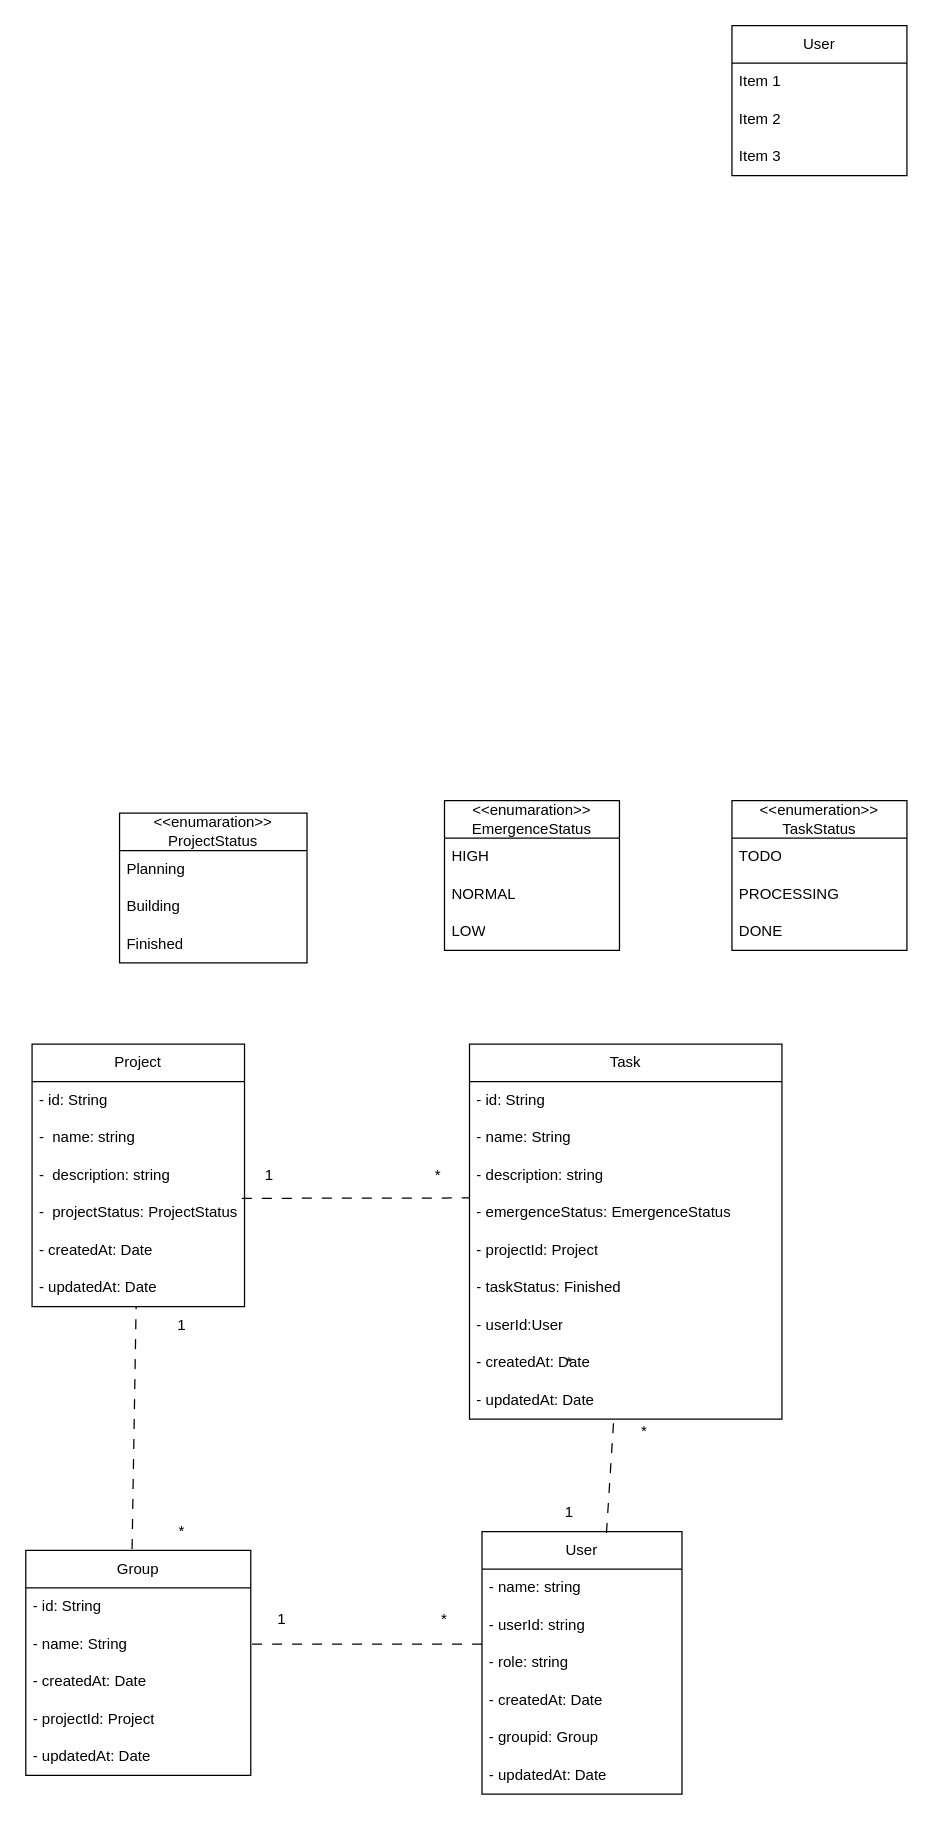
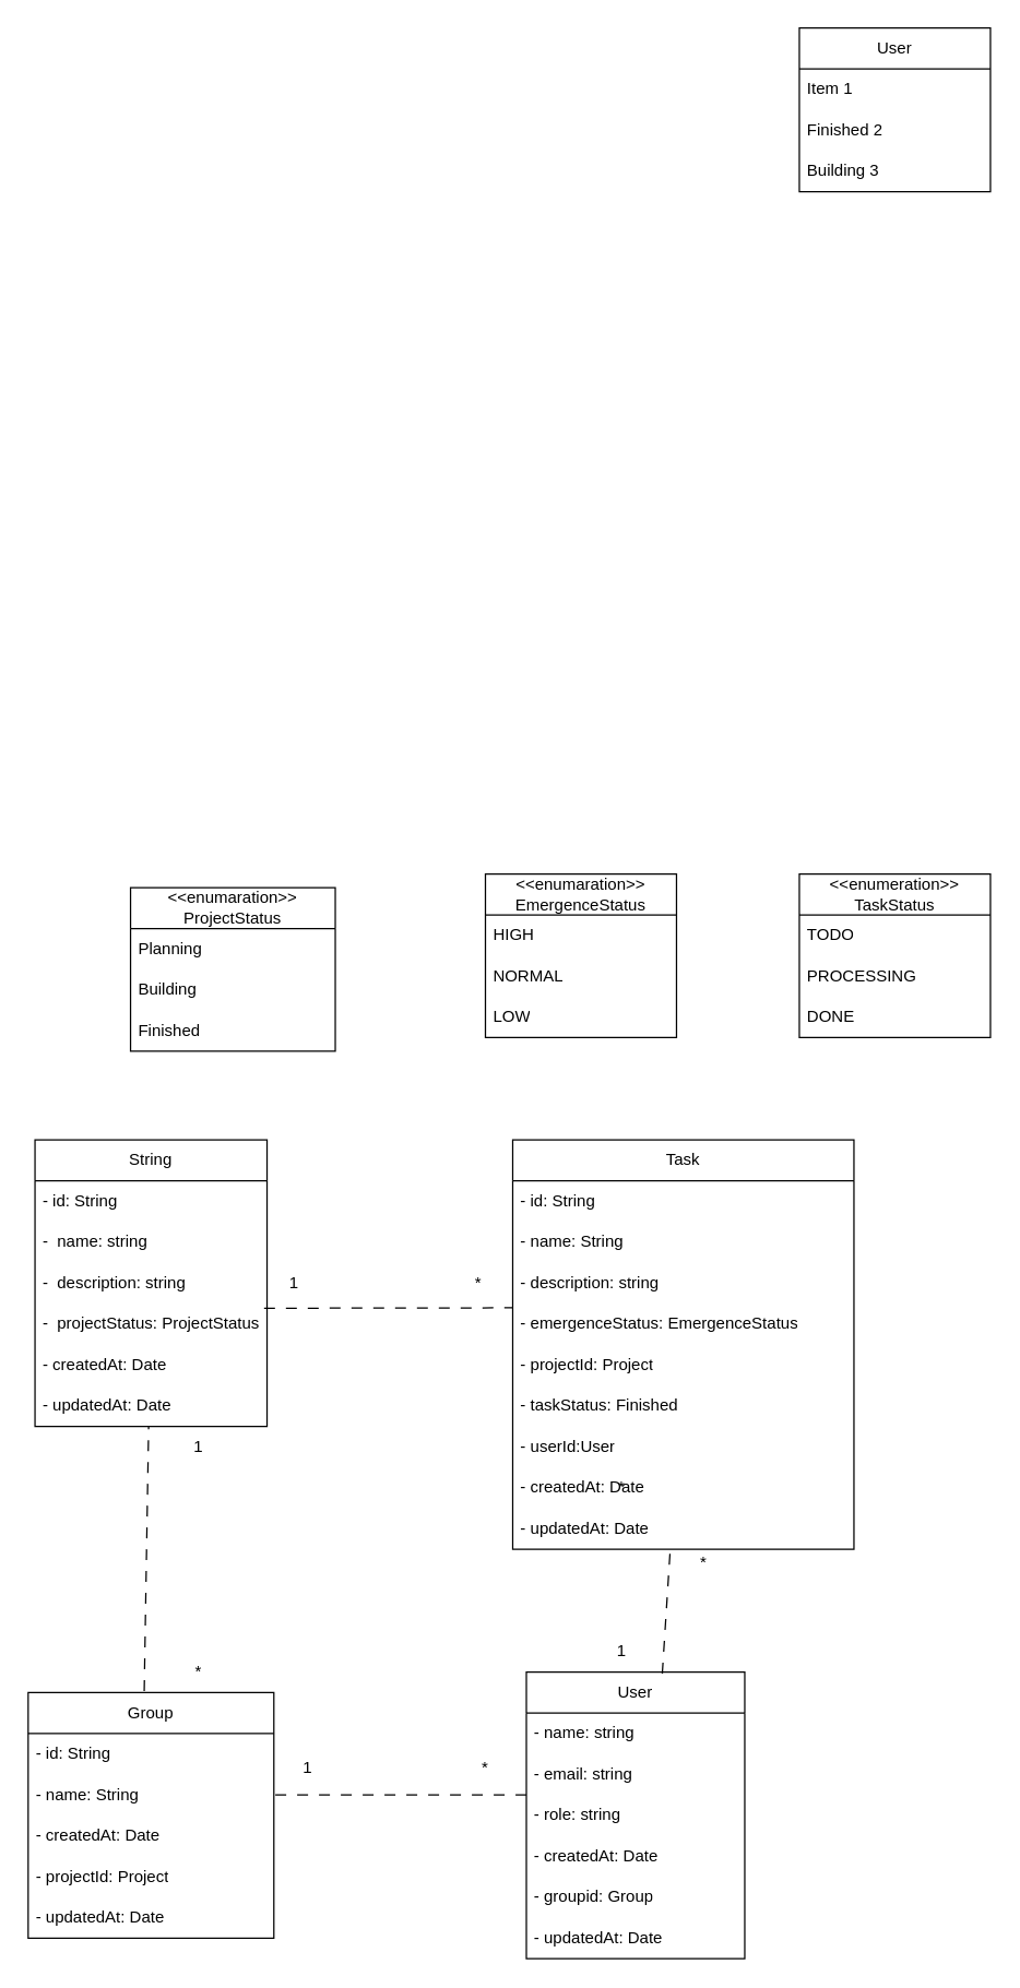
- <mxCell id="25" value="Item 2" style="text;strokeColor=none;fillColor=none;align=left;verticalAlign=middle;spacingLeft=4;spacingRight=4;overflow=hidden;points=[[0,0.5],[1,0.5]];portConstraint=eastwest;rotatable=0;whiteSpace=wrap;html=1;" vertex="1" parent="23"><mxGeometry y="60" width="140" height="30" as="geometry" /></mxCell>
+ <mxCell id="25" value="Finished 2" style="text;strokeColor=none;fillColor=none;align=left;verticalAlign=middle;spacingLeft=4;spacingRight=4;overflow=hidden;points=[[0,0.5],[1,0.5]];portConstraint=eastwest;rotatable=0;whiteSpace=wrap;html=1;" vertex="1" parent="23"><mxGeometry y="60" width="140" height="30" as="geometry" /></mxCell>
- <mxCell id="26" value="Item 3" style="text;strokeColor=none;fillColor=none;align=left;verticalAlign=middle;spacingLeft=4;spacingRight=4;overflow=hidden;points=[[0,0.5],[1,0.5]];portConstraint=eastwest;rotatable=0;whiteSpace=wrap;html=1;" vertex="1" parent="23"><mxGeometry y="90" width="140" height="30" as="geometry" /></mxCell>
+ <mxCell id="26" value="Building 3" style="text;strokeColor=none;fillColor=none;align=left;verticalAlign=middle;spacingLeft=4;spacingRight=4;overflow=hidden;points=[[0,0.5],[1,0.5]];portConstraint=eastwest;rotatable=0;whiteSpace=wrap;html=1;" vertex="1" parent="23"><mxGeometry y="90" width="140" height="30" as="geometry" /></mxCell>
- <mxCell id="2" value="Project&lt;br&gt;" style="swimlane;fontStyle=0;childLayout=stackLayout;horizontal=1;startSize=30;horizontalStack=0;resizeParent=1;resizeParentMax=0;resizeLast=0;collapsible=1;marginBottom=0;whiteSpace=wrap;html=1;" vertex="1" parent="1"><mxGeometry x="25" y="835" width="170" height="210" as="geometry" /></mxCell>
+ <mxCell id="2" value="String&lt;br&gt;" style="swimlane;fontStyle=0;childLayout=stackLayout;horizontal=1;startSize=30;horizontalStack=0;resizeParent=1;resizeParentMax=0;resizeLast=0;collapsible=1;marginBottom=0;whiteSpace=wrap;html=1;" vertex="1" parent="1"><mxGeometry x="25" y="835" width="170" height="210" as="geometry" /></mxCell>
- <mxCell id="43" value="- userId: string" style="text;strokeColor=none;fillColor=none;align=left;verticalAlign=middle;spacingLeft=4;spacingRight=4;overflow=hidden;points=[[0,0.5],[1,0.5]];portConstraint=eastwest;rotatable=0;whiteSpace=wrap;html=1;" vertex="1" parent="41"><mxGeometry y="60" width="160" height="30" as="geometry" /></mxCell>
+ <mxCell id="43" value="- email: string" style="text;strokeColor=none;fillColor=none;align=left;verticalAlign=middle;spacingLeft=4;spacingRight=4;overflow=hidden;points=[[0,0.5],[1,0.5]];portConstraint=eastwest;rotatable=0;whiteSpace=wrap;html=1;" vertex="1" parent="41"><mxGeometry y="60" width="160" height="30" as="geometry" /></mxCell>
